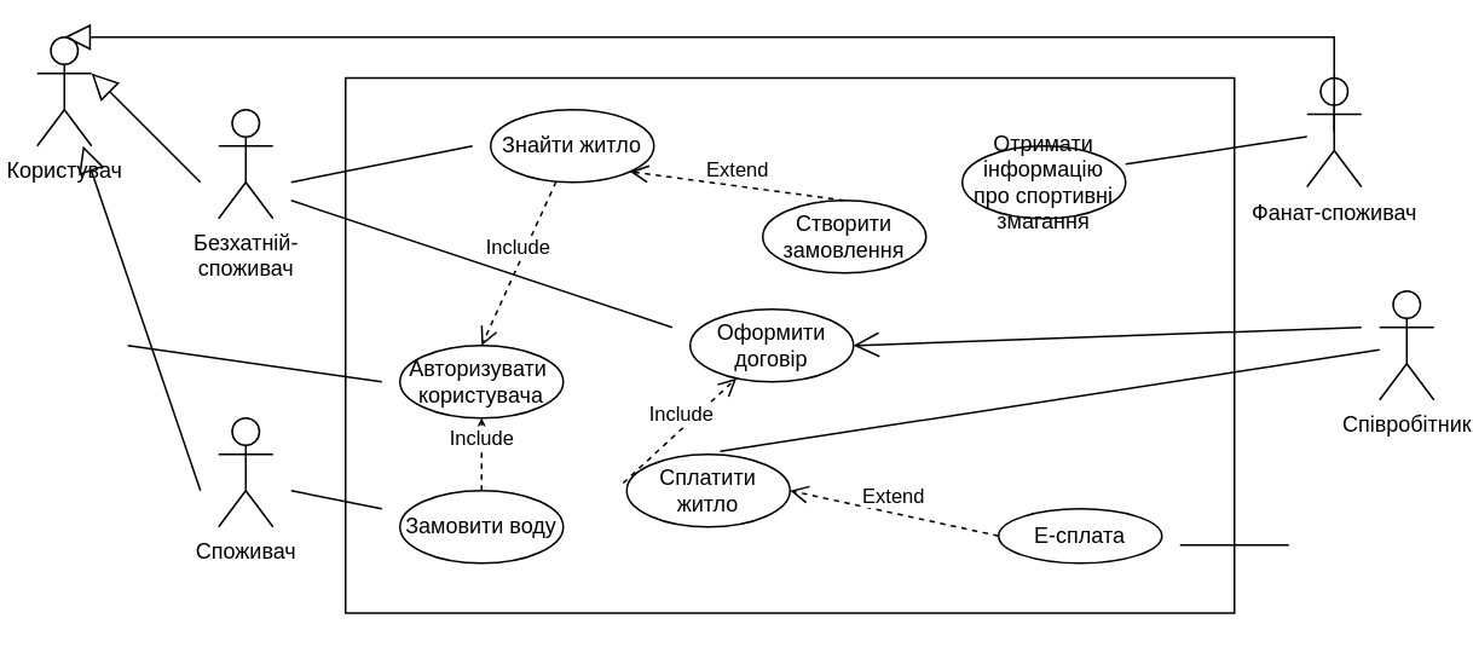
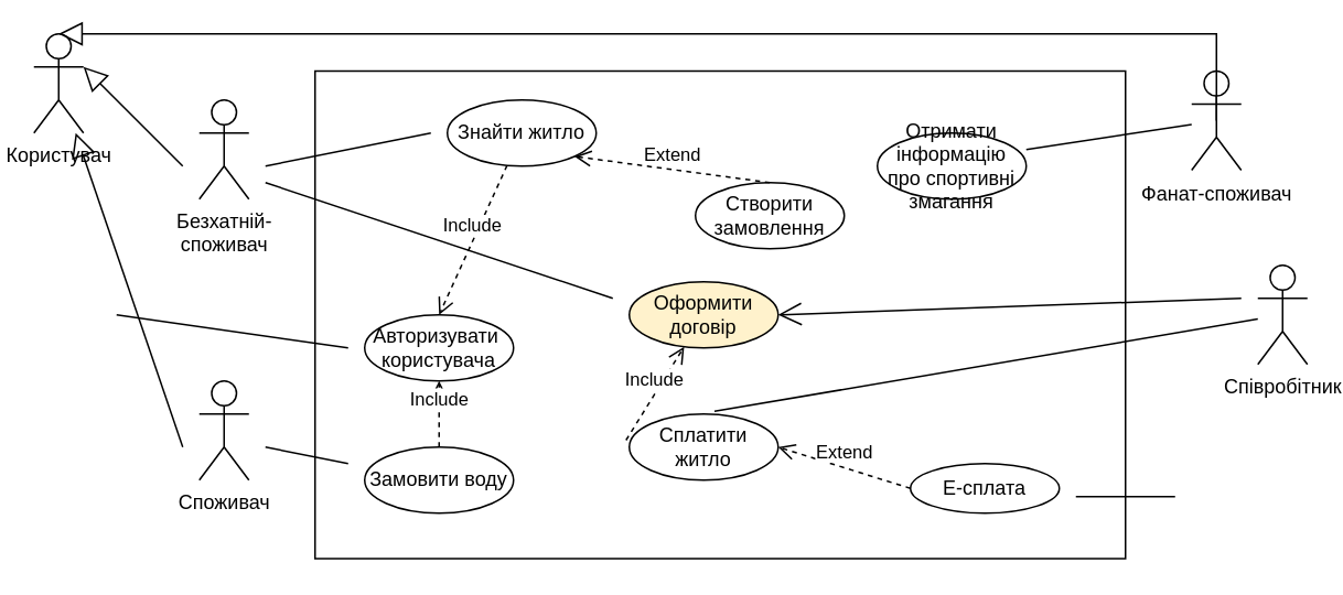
- <mxCell id="18" value="Оформити договір" style="ellipse;whiteSpace=wrap;html=1;" vertex="1" parent="1"><mxGeometry x="380" y="170" width="90" height="40" as="geometry" /></mxCell>
+ <mxCell id="18" value="Оформити договір" style="ellipse;whiteSpace=wrap;html=1;fillColor=#fff2cc;" vertex="1" parent="1"><mxGeometry x="380" y="170" width="90" height="40" as="geometry" /></mxCell>
- <mxCell id="13" value="Сплатити житло" style="ellipse;whiteSpace=wrap;html=1;" vertex="1" parent="1"><mxGeometry x="345" y="250" width="90" height="40" as="geometry" /></mxCell>
+ <mxCell id="13" value="Сплатити житло" style="ellipse;whiteSpace=wrap;html=1;" vertex="1" parent="1"><mxGeometry x="380" y="250" width="90" height="40" as="geometry" /></mxCell>
